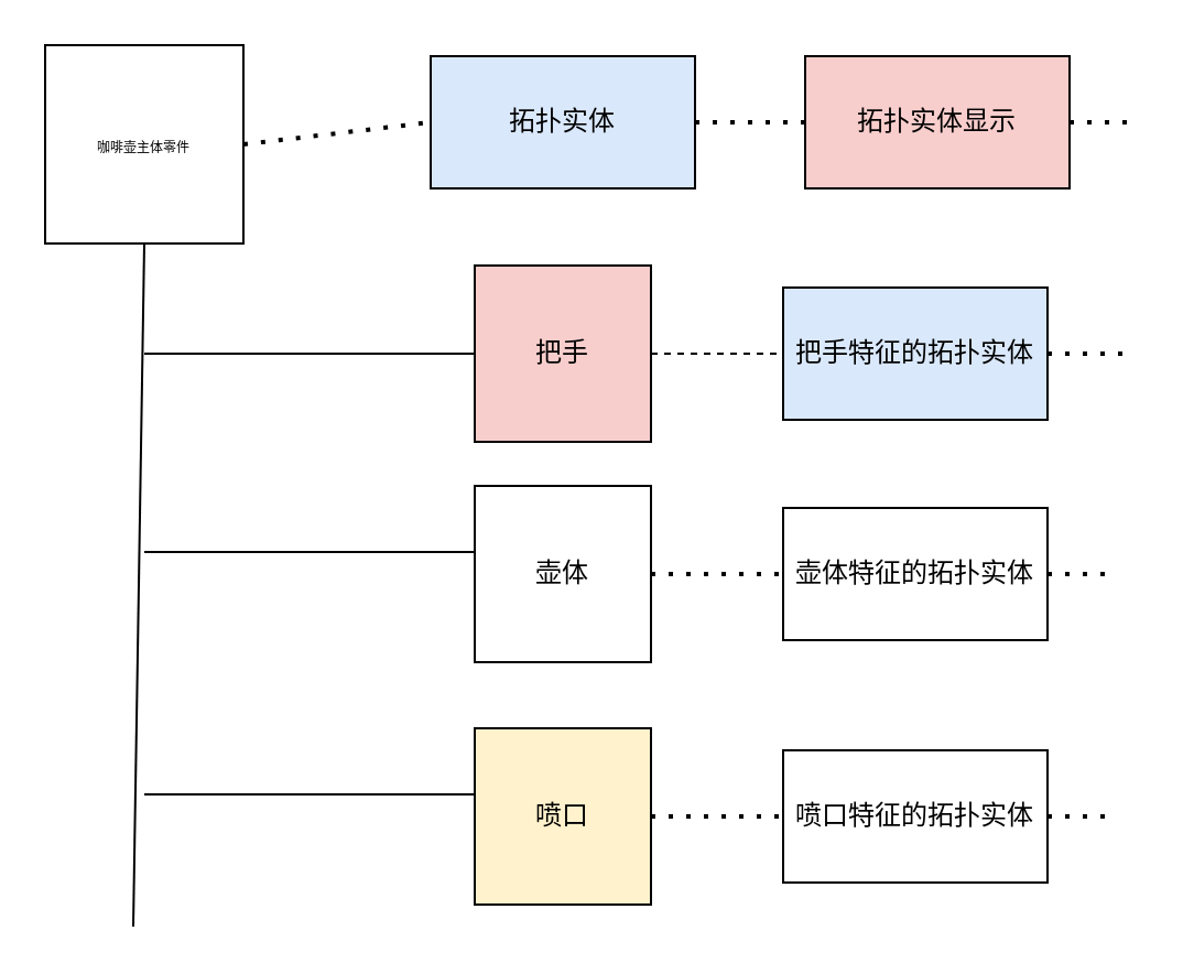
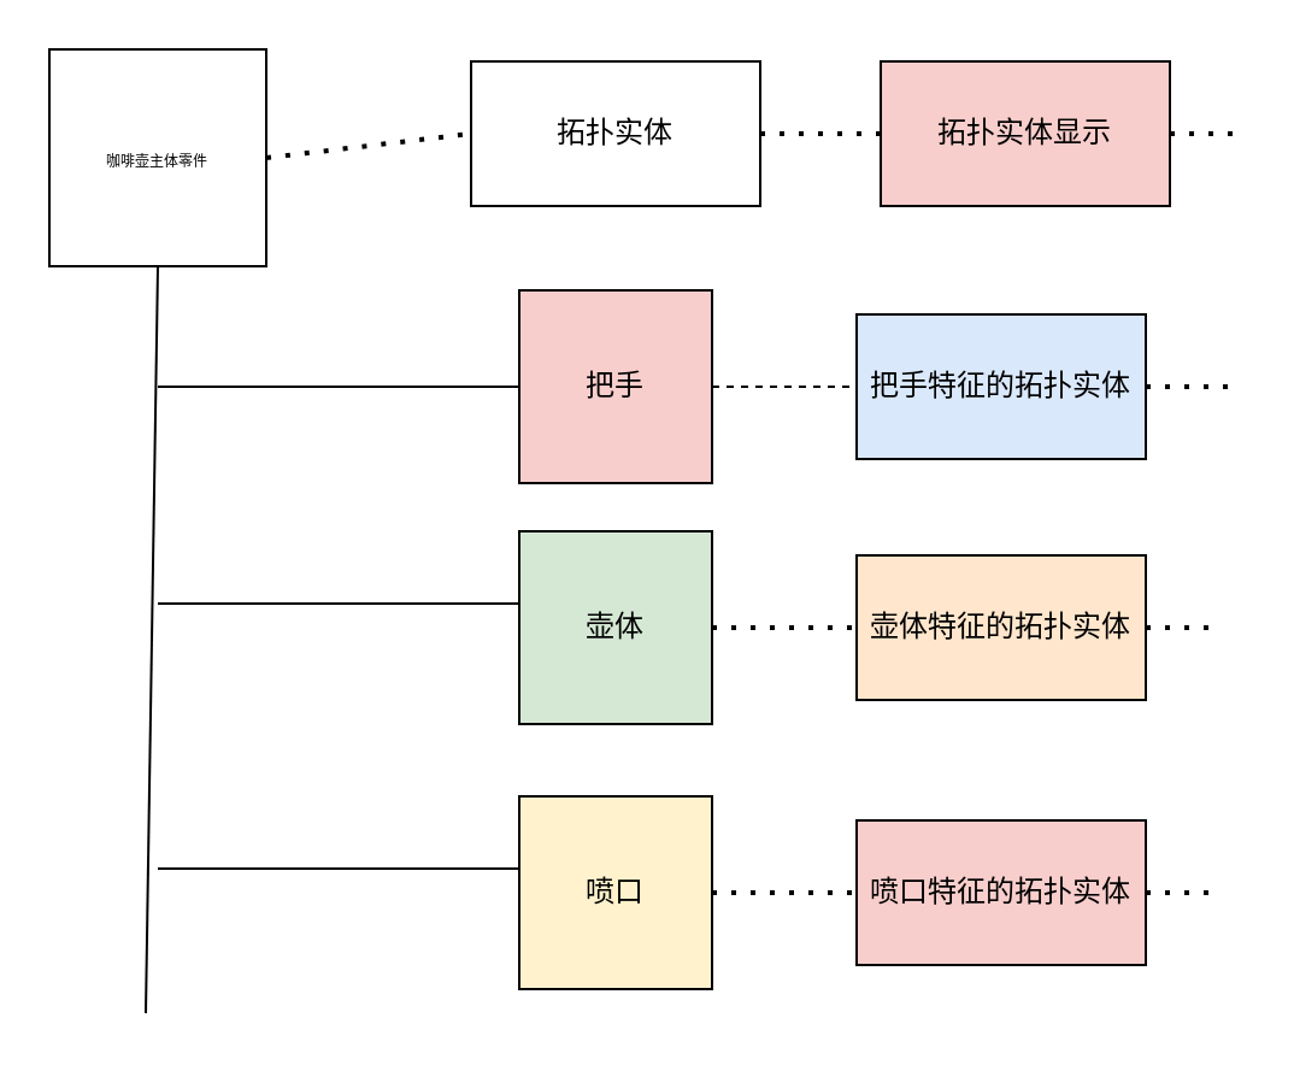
- <mxCell id="4" value="拓扑实体" style="rounded=0;whiteSpace=wrap;html=1;fillColor=#dae8fc;" vertex="1" parent="1"><mxGeometry x="195" y="25" width="120" height="60" as="geometry" /></mxCell>
+ <mxCell id="4" value="拓扑实体" style="rounded=0;whiteSpace=wrap;html=1;" vertex="1" parent="1"><mxGeometry x="195" y="25" width="120" height="60" as="geometry" /></mxCell>
- <mxCell id="12" value="壶体" style="whiteSpace=wrap;html=1;aspect=fixed;" vertex="1" parent="1"><mxGeometry x="215" y="220" width="80" height="80" as="geometry" /></mxCell>
+ <mxCell id="12" value="壶体" style="whiteSpace=wrap;html=1;aspect=fixed;fillColor=#d5e8d4;" vertex="1" parent="1"><mxGeometry x="215" y="220" width="80" height="80" as="geometry" /></mxCell>
- <mxCell id="18" value="壶体特征的拓扑实体" style="rounded=0;whiteSpace=wrap;html=1;" vertex="1" parent="1"><mxGeometry x="355" y="230" width="120" height="60" as="geometry" /></mxCell>
+ <mxCell id="18" value="壶体特征的拓扑实体" style="rounded=0;whiteSpace=wrap;html=1;fillColor=#ffe6cc;" vertex="1" parent="1"><mxGeometry x="355" y="230" width="120" height="60" as="geometry" /></mxCell>
- <mxCell id="20" value="喷口特征的拓扑实体" style="rounded=0;whiteSpace=wrap;html=1;" vertex="1" parent="1"><mxGeometry x="355" y="340" width="120" height="60" as="geometry" /></mxCell>
+ <mxCell id="20" value="喷口特征的拓扑实体" style="rounded=0;whiteSpace=wrap;html=1;fillColor=#f8cecc;" vertex="1" parent="1"><mxGeometry x="355" y="340" width="120" height="60" as="geometry" /></mxCell>
